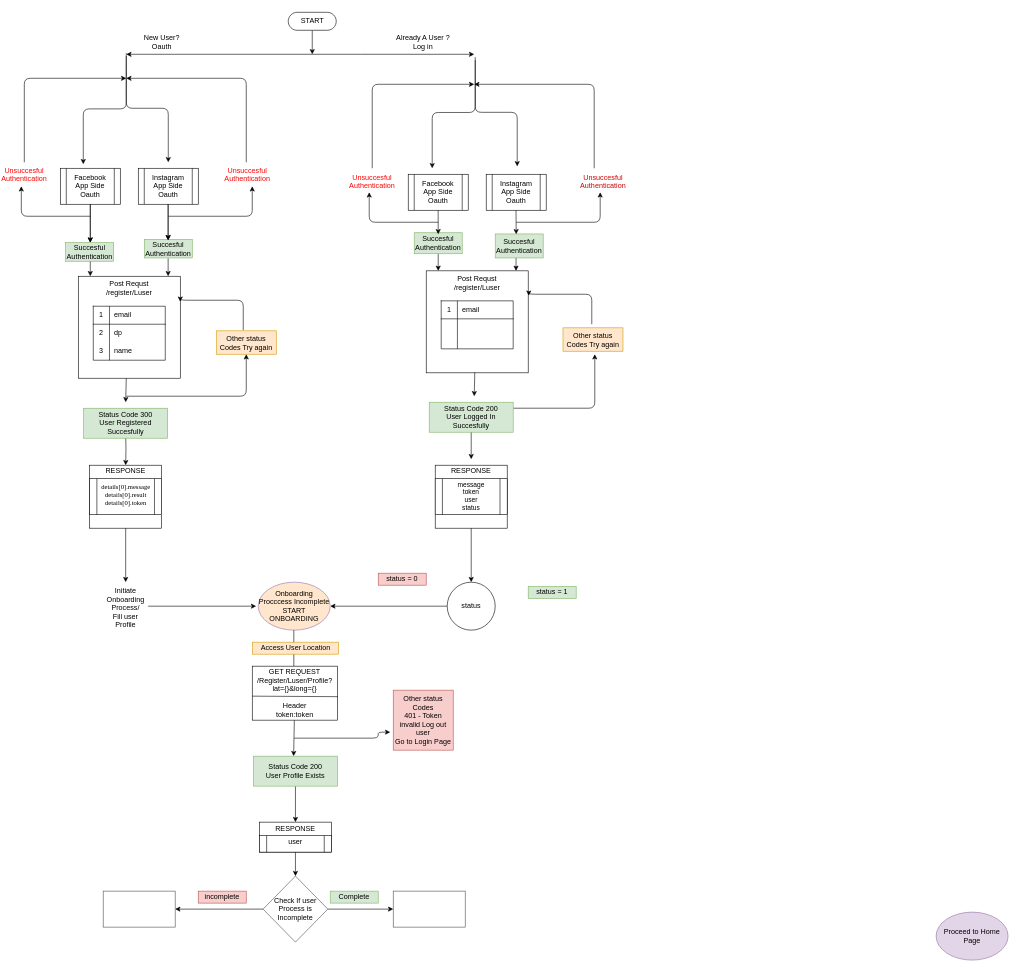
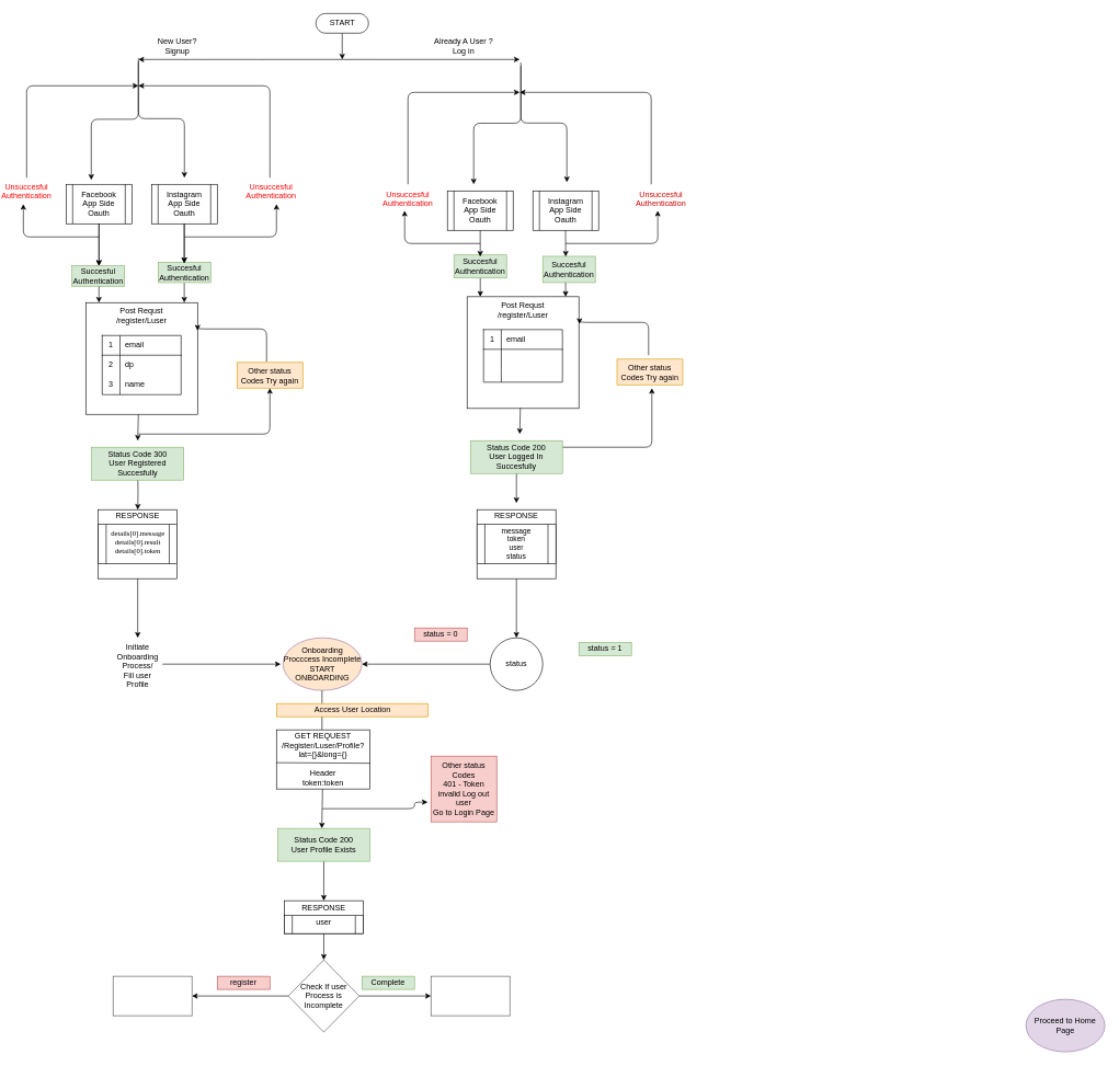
- <mxCell id="5" value="&lt;div&gt;New User?&lt;/div&gt;&lt;div&gt;Oauth&lt;/div&gt;" style="text;html=1;strokeColor=none;fillColor=none;align=center;verticalAlign=middle;whiteSpace=wrap;rounded=0;" vertex="1" parent="1"><mxGeometry x="230" y="60" width="79" height="20" as="geometry" /></mxCell>
+ <mxCell id="5" value="&lt;div&gt;New User?&lt;/div&gt;&lt;div&gt;Signup&lt;/div&gt;" style="text;html=1;strokeColor=none;fillColor=none;align=center;verticalAlign=middle;whiteSpace=wrap;rounded=0;" vertex="1" parent="1"><mxGeometry x="230" y="60" width="79" height="20" as="geometry" /></mxCell>
- <mxCell id="104" value="&lt;div&gt;Access User Location&lt;/div&gt;" style="text;html=1;strokeColor=#d79b00;fillColor=#ffe6cc;align=center;verticalAlign=middle;whiteSpace=wrap;rounded=0;" vertex="1" parent="1"><mxGeometry x="420.5" y="1070" width="143" height="20" as="geometry" /></mxCell>
+ <mxCell id="104" value="&lt;div&gt;Access User Location&lt;/div&gt;" style="text;html=1;strokeColor=#d79b00;fillColor=#ffe6cc;align=center;verticalAlign=middle;whiteSpace=wrap;rounded=0;" vertex="1" parent="1"><mxGeometry x="420.5" y="1070" width="230" height="20" as="geometry" /></mxCell>
- <mxCell id="110" value="incomplete" style="text;html=1;strokeColor=#b85450;fillColor=#f8cecc;align=center;verticalAlign=middle;whiteSpace=wrap;rounded=0;" vertex="1" parent="1"><mxGeometry x="330" y="1485" width="80" height="20" as="geometry" /></mxCell>
+ <mxCell id="110" value="register" style="text;html=1;strokeColor=#b85450;fillColor=#f8cecc;align=center;verticalAlign=middle;whiteSpace=wrap;rounded=0;" vertex="1" parent="1"><mxGeometry x="330" y="1485" width="80" height="20" as="geometry" /></mxCell>
